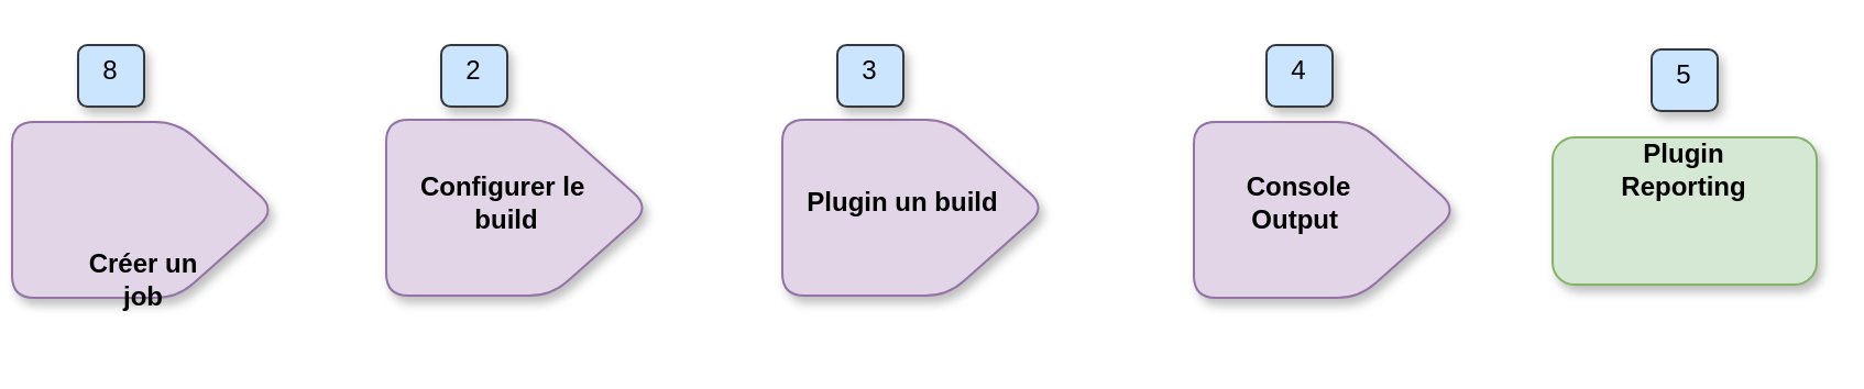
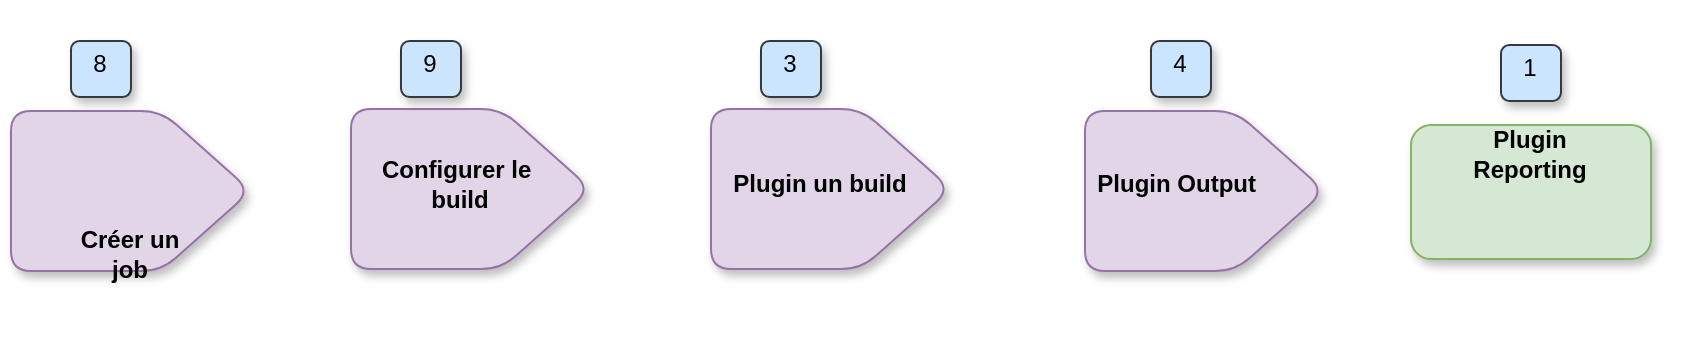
- <mxCell id="15" value="2" style="text;html=1;strokeColor=none;fillColor=none;align=center;verticalAlign=middle;whiteSpace=wrap;rounded=0;glass=0;shadow=1;" vertex="1" parent="1"><mxGeometry x="190" y="22" width="40" height="20" as="geometry" /></mxCell>
+ <mxCell id="15" value="9" style="text;html=1;strokeColor=none;fillColor=none;align=center;verticalAlign=middle;whiteSpace=wrap;rounded=0;glass=0;shadow=1;" vertex="1" parent="1"><mxGeometry x="190" y="22" width="40" height="20" as="geometry" /></mxCell>
- <mxCell id="21" value="5" style="text;html=1;strokeColor=none;fillColor=none;align=center;verticalAlign=middle;whiteSpace=wrap;rounded=0;glass=0;shadow=1;" vertex="1" parent="1"><mxGeometry x="740" y="24" width="40" height="20" as="geometry" /></mxCell>
+ <mxCell id="21" value="1" style="text;html=1;strokeColor=none;fillColor=none;align=center;verticalAlign=middle;whiteSpace=wrap;rounded=0;glass=0;shadow=1;" vertex="1" parent="1"><mxGeometry x="740" y="24" width="40" height="20" as="geometry" /></mxCell>
- <mxCell id="9" value="&lt;b&gt;Console Output&amp;nbsp;&lt;/b&gt;" style="text;html=1;strokeColor=none;fillColor=none;align=center;verticalAlign=middle;whiteSpace=wrap;rounded=0;" vertex="1" parent="1"><mxGeometry x="540" y="82" width="90" height="20" as="geometry" /></mxCell>
+ <mxCell id="9" value="&lt;b&gt;Plugin Output&amp;nbsp;&lt;/b&gt;" style="text;html=1;strokeColor=none;fillColor=none;align=center;verticalAlign=middle;whiteSpace=wrap;rounded=0;" vertex="1" parent="1"><mxGeometry x="540" y="82" width="90" height="20" as="geometry" /></mxCell>
